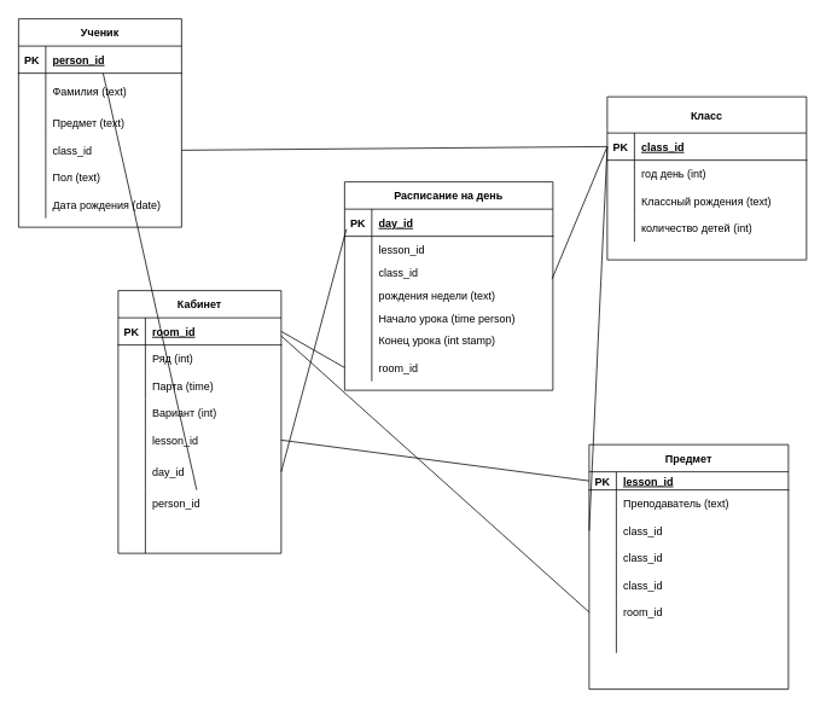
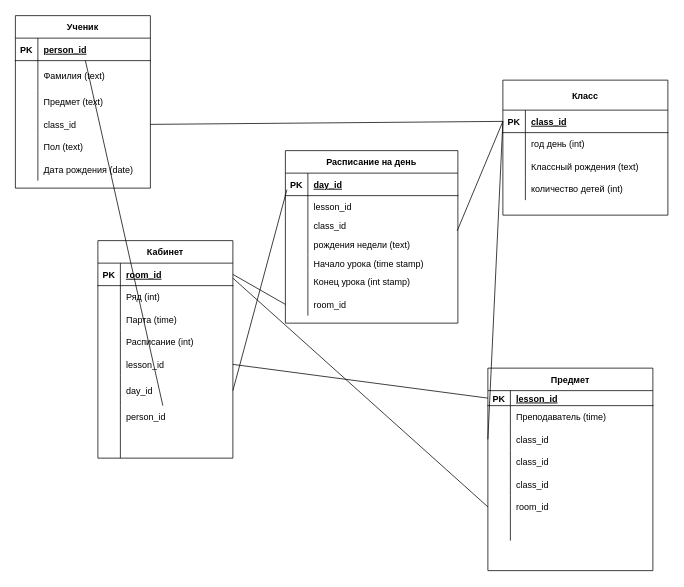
- <mxCell id="83" value="Начало урока (time person)" style="shape=partialRectangle;connectable=0;fillColor=none;top=0;left=0;bottom=0;right=0;align=left;spacingLeft=6;overflow=hidden;" vertex="1" parent="81"><mxGeometry x="30" width="200" height="20" as="geometry"><mxRectangle width="200" height="20" as="alternateBounds" /></mxGeometry></mxCell>
+ <mxCell id="83" value="Начало урока (time stamp)" style="shape=partialRectangle;connectable=0;fillColor=none;top=0;left=0;bottom=0;right=0;align=left;spacingLeft=6;overflow=hidden;" vertex="1" parent="81"><mxGeometry x="30" width="200" height="20" as="geometry"><mxRectangle width="200" height="20" as="alternateBounds" /></mxGeometry></mxCell>
- <mxCell id="14" value="Вариант (int)" style="shape=partialRectangle;connectable=0;fillColor=none;top=0;left=0;bottom=0;right=0;align=left;spacingLeft=6;overflow=hidden;" vertex="1" parent="12"><mxGeometry x="30" width="150" height="30" as="geometry"><mxRectangle width="150" height="30" as="alternateBounds" /></mxGeometry></mxCell>
+ <mxCell id="14" value="Расписание (int)" style="shape=partialRectangle;connectable=0;fillColor=none;top=0;left=0;bottom=0;right=0;align=left;spacingLeft=6;overflow=hidden;" vertex="1" parent="12"><mxGeometry x="30" width="150" height="30" as="geometry"><mxRectangle width="150" height="30" as="alternateBounds" /></mxGeometry></mxCell>
- <mxCell id="52" value="Преподаватель (text)" style="shape=partialRectangle;connectable=0;fillColor=none;top=0;left=0;bottom=0;right=0;align=left;spacingLeft=6;overflow=hidden;" vertex="1" parent="50"><mxGeometry x="30" width="190" height="30" as="geometry"><mxRectangle width="190" height="30" as="alternateBounds" /></mxGeometry></mxCell>
+ <mxCell id="52" value="Преподаватель (time)" style="shape=partialRectangle;connectable=0;fillColor=none;top=0;left=0;bottom=0;right=0;align=left;spacingLeft=6;overflow=hidden;" vertex="1" parent="50"><mxGeometry x="30" width="190" height="30" as="geometry"><mxRectangle width="190" height="30" as="alternateBounds" /></mxGeometry></mxCell>
